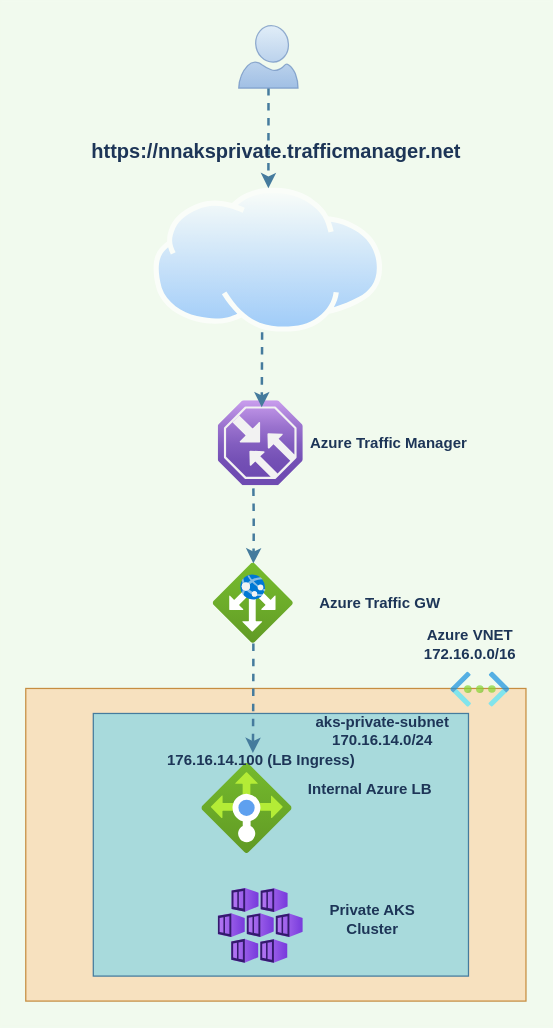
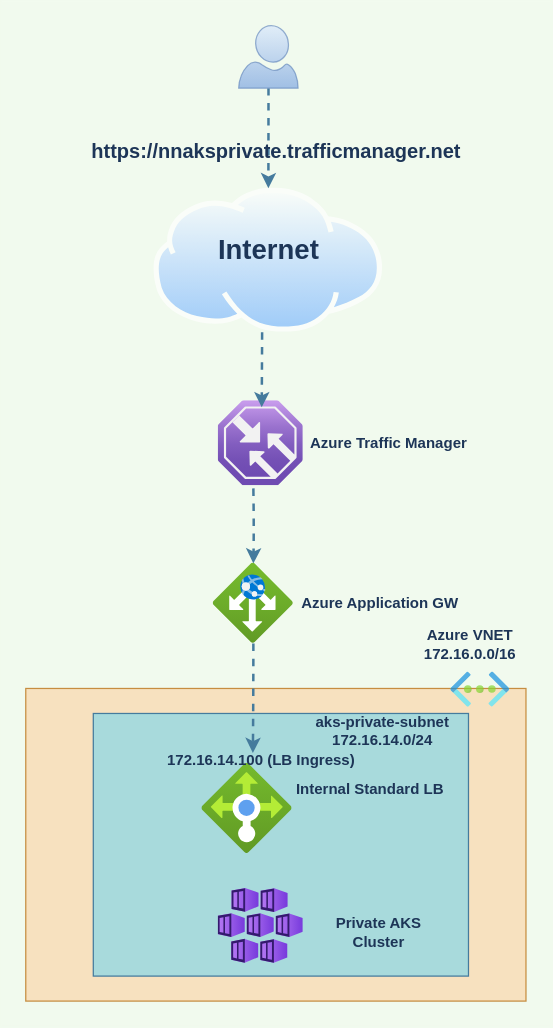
+ <mxCell id="16" value="&lt;font style=&quot;font-size: 22px&quot;&gt;&lt;b&gt;Internet&lt;/b&gt;&lt;/font&gt;" style="text;html=1;resizable=0;autosize=1;align=center;verticalAlign=middle;points=[];fillColor=none;strokeColor=none;rounded=0;fontSize=9;opacity=70;fontColor=#1D3557;" parent="14" vertex="1"><mxGeometry x="41.51" y="40" width="100" height="20" as="geometry" /></mxCell>
- <mxCell id="22" value="&lt;font style=&quot;font-size: 12px&quot;&gt;Azure Traffic GW&lt;br style=&quot;font-size: 12px&quot;&gt;&lt;/font&gt;" style="text;html=1;resizable=0;autosize=1;align=center;verticalAlign=middle;points=[];fillColor=none;strokeColor=none;rounded=0;fontSize=12;opacity=70;fontColor=#1D3557;fontStyle=1" parent="1" vertex="1"><mxGeometry x="232.76" y="472" width="140" height="20" as="geometry" /></mxCell>
+ <mxCell id="22" value="&lt;font style=&quot;font-size: 12px&quot;&gt;Azure Application GW&lt;br style=&quot;font-size: 12px&quot;&gt;&lt;/font&gt;" style="text;html=1;resizable=0;autosize=1;align=center;verticalAlign=middle;points=[];fillColor=none;strokeColor=none;rounded=0;fontSize=12;opacity=70;fontColor=#1D3557;fontStyle=1" parent="1" vertex="1"><mxGeometry x="232.76" y="472" width="140" height="20" as="geometry" /></mxCell>
- <mxCell id="13" value="&lt;font style=&quot;font-size: 12px;&quot;&gt;aks-private-subnet&lt;br style=&quot;font-size: 12px;&quot;&gt;170.16.14.0/24&lt;br style=&quot;font-size: 12px;&quot;&gt;&lt;/font&gt;" style="text;html=1;resizable=0;autosize=1;align=center;verticalAlign=middle;points=[];fillColor=none;strokeColor=none;rounded=0;fontSize=12;opacity=70;strokeWidth=4;fontColor=#1D3557;fontStyle=1" parent="1" vertex="1"><mxGeometry x="245.01" y="569" width="120" height="30" as="geometry" /></mxCell>
+ <mxCell id="13" value="&lt;font style=&quot;font-size: 12px;&quot;&gt;aks-private-subnet&lt;br style=&quot;font-size: 12px;&quot;&gt;172.16.14.0/24&lt;br style=&quot;font-size: 12px;&quot;&gt;&lt;/font&gt;" style="text;html=1;resizable=0;autosize=1;align=center;verticalAlign=middle;points=[];fillColor=none;strokeColor=none;rounded=0;fontSize=12;opacity=70;strokeWidth=4;fontColor=#1D3557;fontStyle=1" parent="1" vertex="1"><mxGeometry x="245.01" y="569" width="120" height="30" as="geometry" /></mxCell>
- <mxCell id="10" value="&lt;div style=&quot;text-align: left; font-size: 12px;&quot;&gt;&lt;span style=&quot;font-size: 12px;&quot;&gt;176.16.14.100 (LB Ingress)&lt;/span&gt;&lt;br style=&quot;font-size: 12px;&quot;&gt;&lt;/div&gt;" style="text;html=1;resizable=0;autosize=1;align=center;verticalAlign=middle;points=[];fillColor=none;strokeColor=none;rounded=0;fontSize=12;opacity=70;fontColor=#1D3557;fontStyle=1" parent="1" vertex="1"><mxGeometry x="128.01" y="598" width="160" height="20" as="geometry" /></mxCell>
+ <mxCell id="10" value="&lt;div style=&quot;text-align: left; font-size: 12px;&quot;&gt;&lt;span style=&quot;font-size: 12px;&quot;&gt;172.16.14.100 (LB Ingress)&lt;/span&gt;&lt;br style=&quot;font-size: 12px;&quot;&gt;&lt;/div&gt;" style="text;html=1;resizable=0;autosize=1;align=center;verticalAlign=middle;points=[];fillColor=none;strokeColor=none;rounded=0;fontSize=12;opacity=70;fontColor=#1D3557;fontStyle=1" parent="1" vertex="1"><mxGeometry x="128.01" y="598" width="160" height="20" as="geometry" /></mxCell>
- <mxCell id="11" value="&lt;font style=&quot;font-size: 12px;&quot;&gt;Internal Azure LB&lt;br style=&quot;font-size: 12px;&quot;&gt;&lt;/font&gt;" style="text;html=1;resizable=0;autosize=1;align=center;verticalAlign=middle;points=[];fillColor=none;strokeColor=none;rounded=0;fontSize=12;opacity=70;fontColor=#1D3557;fontStyle=1" parent="1" vertex="1"><mxGeometry x="230" y="621" width="130" height="20" as="geometry" /></mxCell>
+ <mxCell id="11" value="&lt;font style=&quot;font-size: 12px;&quot;&gt;Internal Standard LB&lt;br style=&quot;font-size: 12px;&quot;&gt;&lt;/font&gt;" style="text;html=1;resizable=0;autosize=1;align=center;verticalAlign=middle;points=[];fillColor=none;strokeColor=none;rounded=0;fontSize=12;opacity=70;fontColor=#1D3557;fontStyle=1" parent="1" vertex="1"><mxGeometry x="230" y="621" width="130" height="20" as="geometry" /></mxCell>
- <mxCell id="12" value="&lt;font style=&quot;font-size: 12px;&quot;&gt;Private AKS&lt;br style=&quot;font-size: 12px;&quot;&gt;Cluster&lt;br style=&quot;font-size: 12px;&quot;&gt;&lt;/font&gt;" style="text;html=1;resizable=0;autosize=1;align=center;verticalAlign=middle;points=[];fillColor=none;strokeColor=none;rounded=0;fontSize=12;opacity=70;fontColor=#1D3557;fontStyle=1" parent="1" vertex="1"><mxGeometry x="257.01" y="720" width="80" height="30" as="geometry" /></mxCell>
+ <mxCell id="12" value="&lt;font style=&quot;font-size: 12px;&quot;&gt;Private AKS&lt;br style=&quot;font-size: 12px;&quot;&gt;Cluster&lt;br style=&quot;font-size: 12px;&quot;&gt;&lt;/font&gt;" style="text;html=1;resizable=0;autosize=1;align=center;verticalAlign=middle;points=[];fillColor=none;strokeColor=none;rounded=0;fontSize=12;opacity=70;fontColor=#1D3557;fontStyle=1" parent="1" vertex="1"><mxGeometry x="262.01" y="730" width="80" height="30" as="geometry" /></mxCell>
